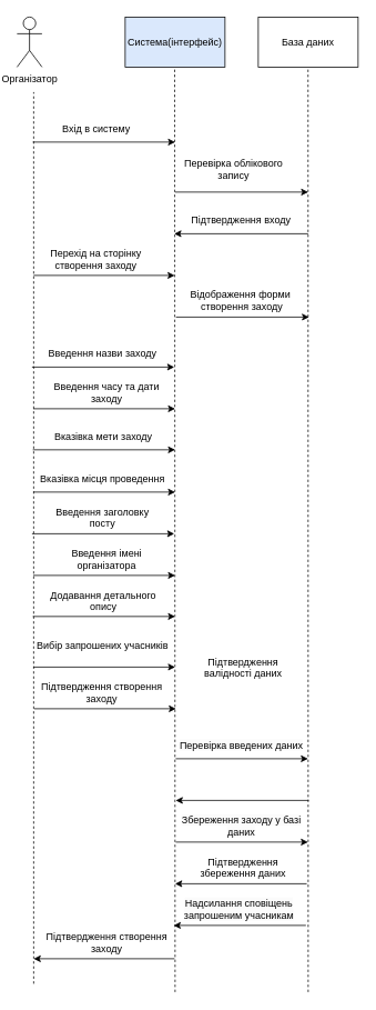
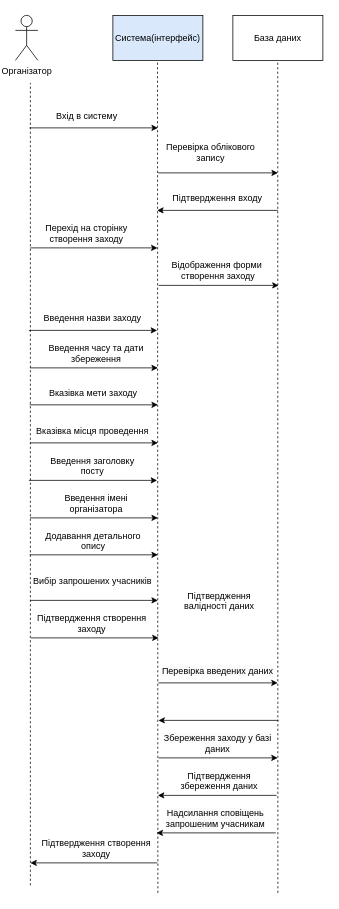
- <mxCell id="20" value="Введення часу та дати заходу" style="text;whiteSpace=wrap;html=1;align=center;" vertex="1" parent="1"><mxGeometry x="52.5" y="450" width="150" height="40" as="geometry" /></mxCell>
+ <mxCell id="20" value="Введення часу та дати збереження" style="text;whiteSpace=wrap;html=1;align=center;" vertex="1" parent="1"><mxGeometry x="52.5" y="450" width="150" height="40" as="geometry" /></mxCell>
